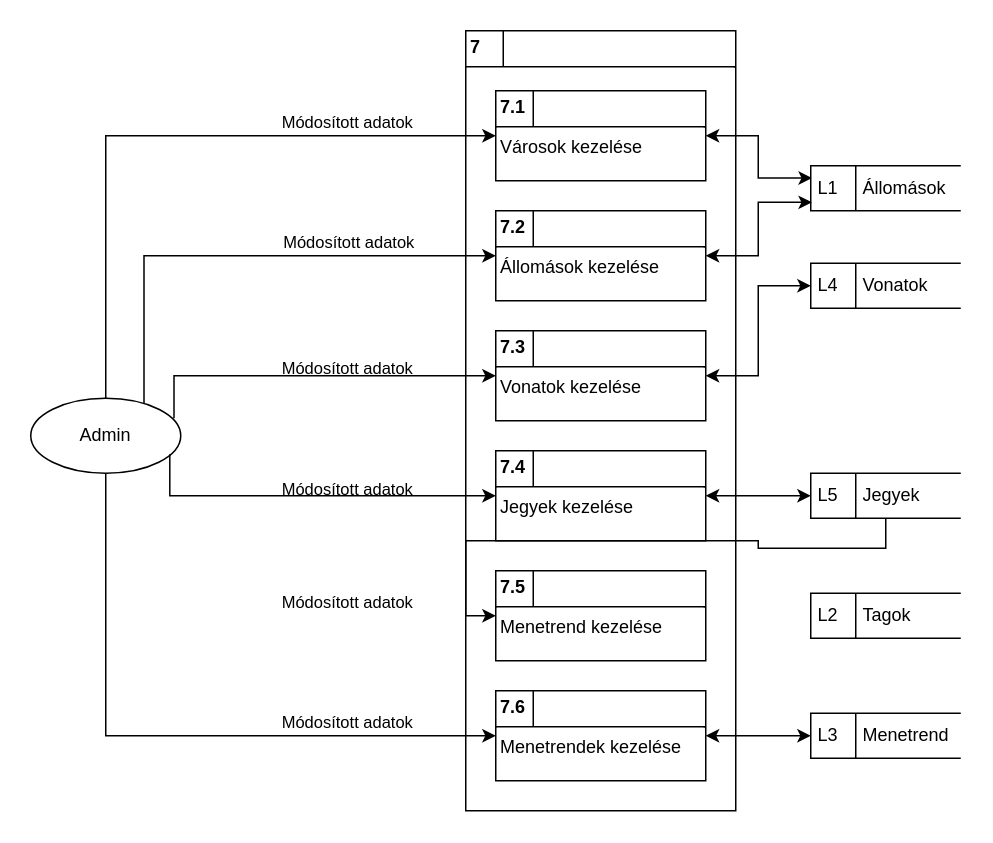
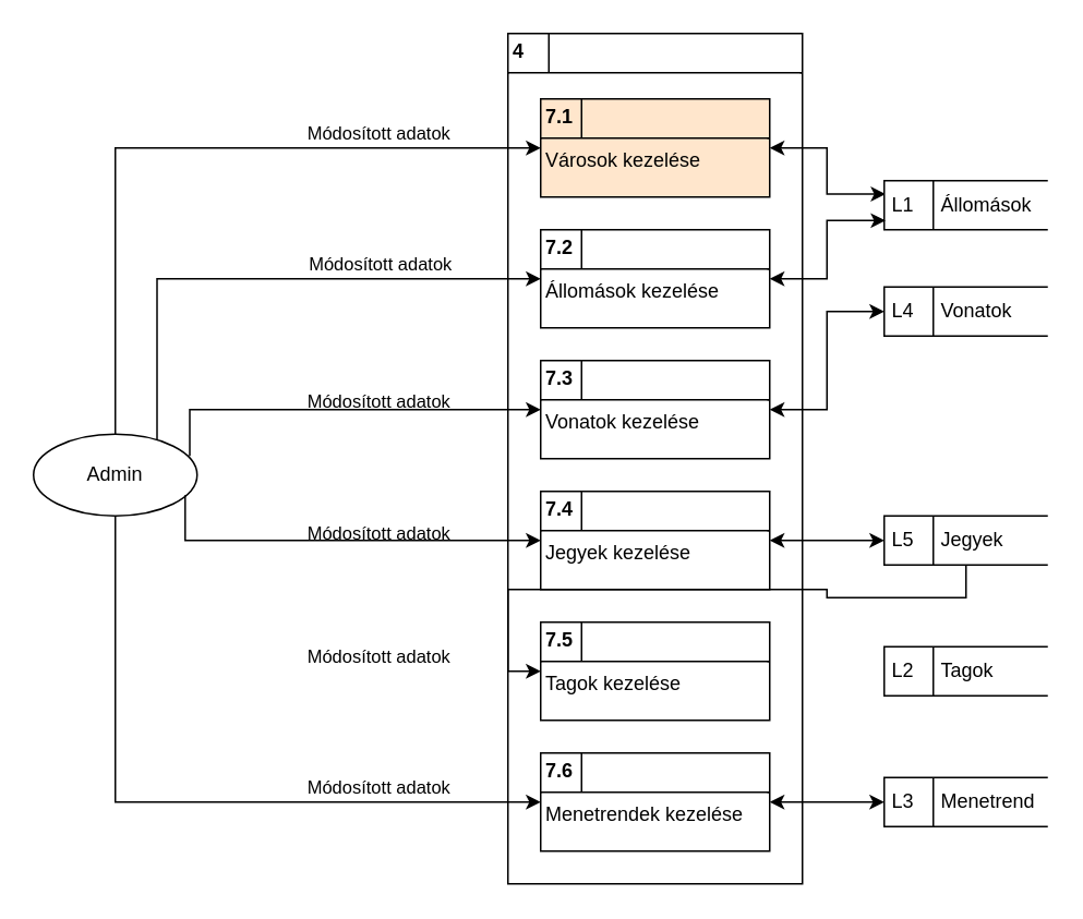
- <mxCell id="2" value="&lt;p style=&quot;margin: 4px 0px 0px;&quot;&gt;&lt;b&gt;&amp;nbsp;7&lt;/b&gt;&lt;/p&gt;&lt;hr size=&quot;1&quot; style=&quot;border-style:solid;&quot;&gt;&amp;nbsp;&lt;br&gt;&lt;div style=&quot;height:2px;&quot;&gt;&lt;/div&gt;" style="verticalAlign=top;align=left;overflow=fill;html=1;whiteSpace=wrap;" vertex="1" parent="1"><mxGeometry x="310" y="20" width="180" height="520" as="geometry" /></mxCell>
+ <mxCell id="2" value="&lt;p style=&quot;margin: 4px 0px 0px;&quot;&gt;&lt;b&gt;&amp;nbsp;4&lt;/b&gt;&lt;/p&gt;&lt;hr size=&quot;1&quot; style=&quot;border-style:solid;&quot;&gt;&amp;nbsp;&lt;br&gt;&lt;div style=&quot;height:2px;&quot;&gt;&lt;/div&gt;" style="verticalAlign=top;align=left;overflow=fill;html=1;whiteSpace=wrap;" vertex="1" parent="1"><mxGeometry x="310" y="20" width="180" height="520" as="geometry" /></mxCell>
- <mxCell id="4" value="&lt;p style=&quot;margin: 4px 0px 0px;&quot;&gt;&lt;b&gt;&amp;nbsp;7.1&lt;/b&gt;&lt;/p&gt;&lt;hr size=&quot;1&quot; style=&quot;border-style:solid;&quot;&gt;&lt;div style=&quot;height:2px;&quot;&gt;&amp;nbsp;Városok kezelése&lt;/div&gt;" style="verticalAlign=top;align=left;overflow=fill;html=1;whiteSpace=wrap;" vertex="1" parent="1"><mxGeometry x="330" y="60" width="140" height="60" as="geometry" /></mxCell>
+ <mxCell id="4" value="&lt;p style=&quot;margin: 4px 0px 0px;&quot;&gt;&lt;b&gt;&amp;nbsp;7.1&lt;/b&gt;&lt;/p&gt;&lt;hr size=&quot;1&quot; style=&quot;border-style:solid;&quot;&gt;&lt;div style=&quot;height:2px;&quot;&gt;&amp;nbsp;Városok kezelése&lt;/div&gt;" style="verticalAlign=top;align=left;overflow=fill;html=1;whiteSpace=wrap;fillColor=#ffe6cc;" vertex="1" parent="1"><mxGeometry x="330" y="60" width="140" height="60" as="geometry" /></mxCell>
- <mxCell id="24" value="&lt;p style=&quot;margin: 4px 0px 0px;&quot;&gt;&lt;b&gt;&amp;nbsp;7.5&lt;/b&gt;&lt;/p&gt;&lt;hr size=&quot;1&quot; style=&quot;border-style:solid;&quot;&gt;&lt;div style=&quot;height:2px;&quot;&gt;&amp;nbsp;Menetrend kezelése&lt;/div&gt;" style="verticalAlign=top;align=left;overflow=fill;html=1;whiteSpace=wrap;" vertex="1" parent="1"><mxGeometry x="330" y="380" width="140" height="60" as="geometry" /></mxCell>
+ <mxCell id="24" value="&lt;p style=&quot;margin: 4px 0px 0px;&quot;&gt;&lt;b&gt;&amp;nbsp;7.5&lt;/b&gt;&lt;/p&gt;&lt;hr size=&quot;1&quot; style=&quot;border-style:solid;&quot;&gt;&lt;div style=&quot;height:2px;&quot;&gt;&amp;nbsp;Tagok kezelése&lt;/div&gt;" style="verticalAlign=top;align=left;overflow=fill;html=1;whiteSpace=wrap;" vertex="1" parent="1"><mxGeometry x="330" y="380" width="140" height="60" as="geometry" /></mxCell>
